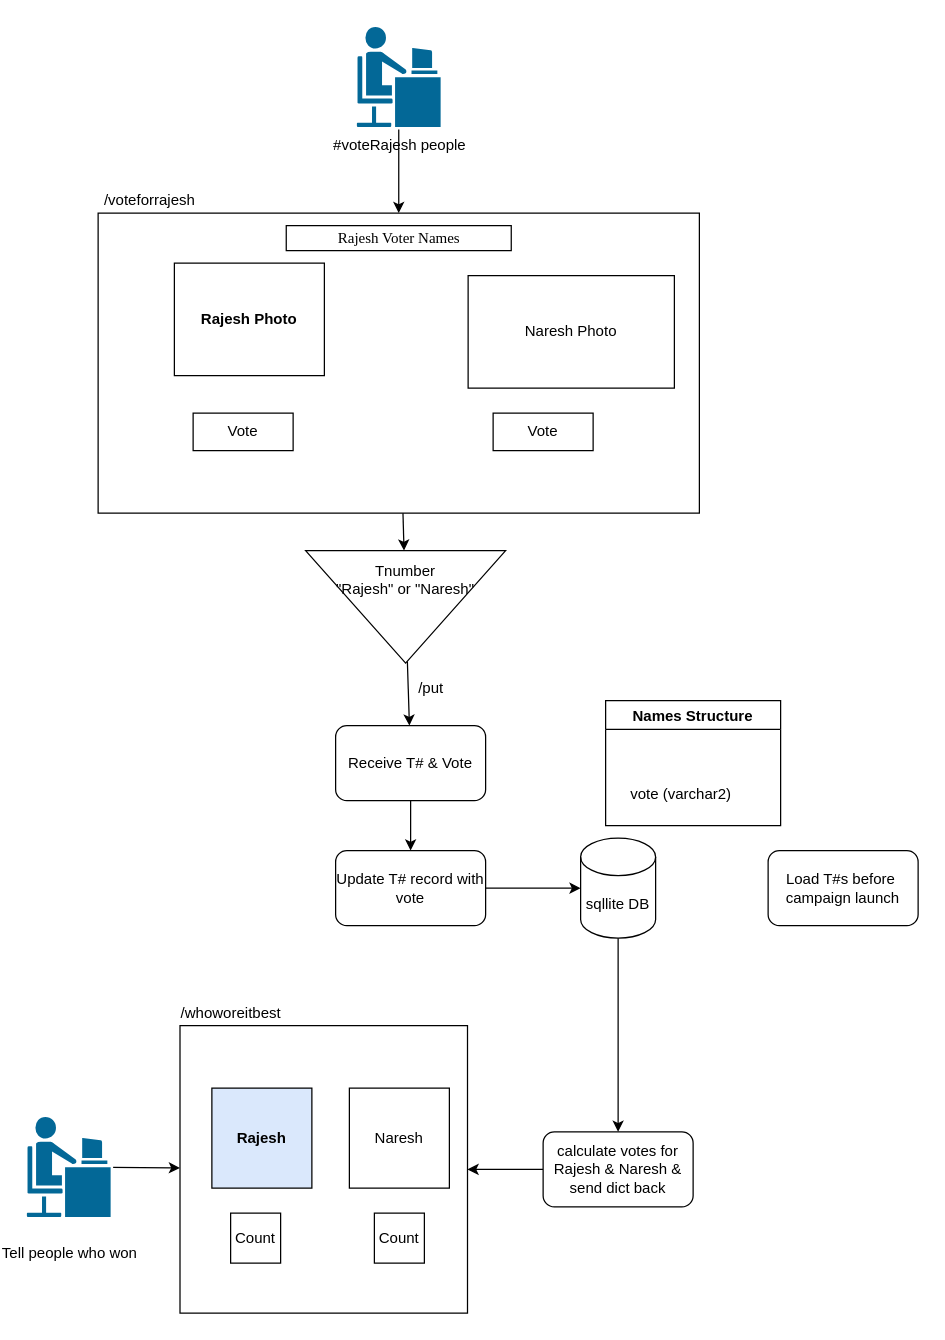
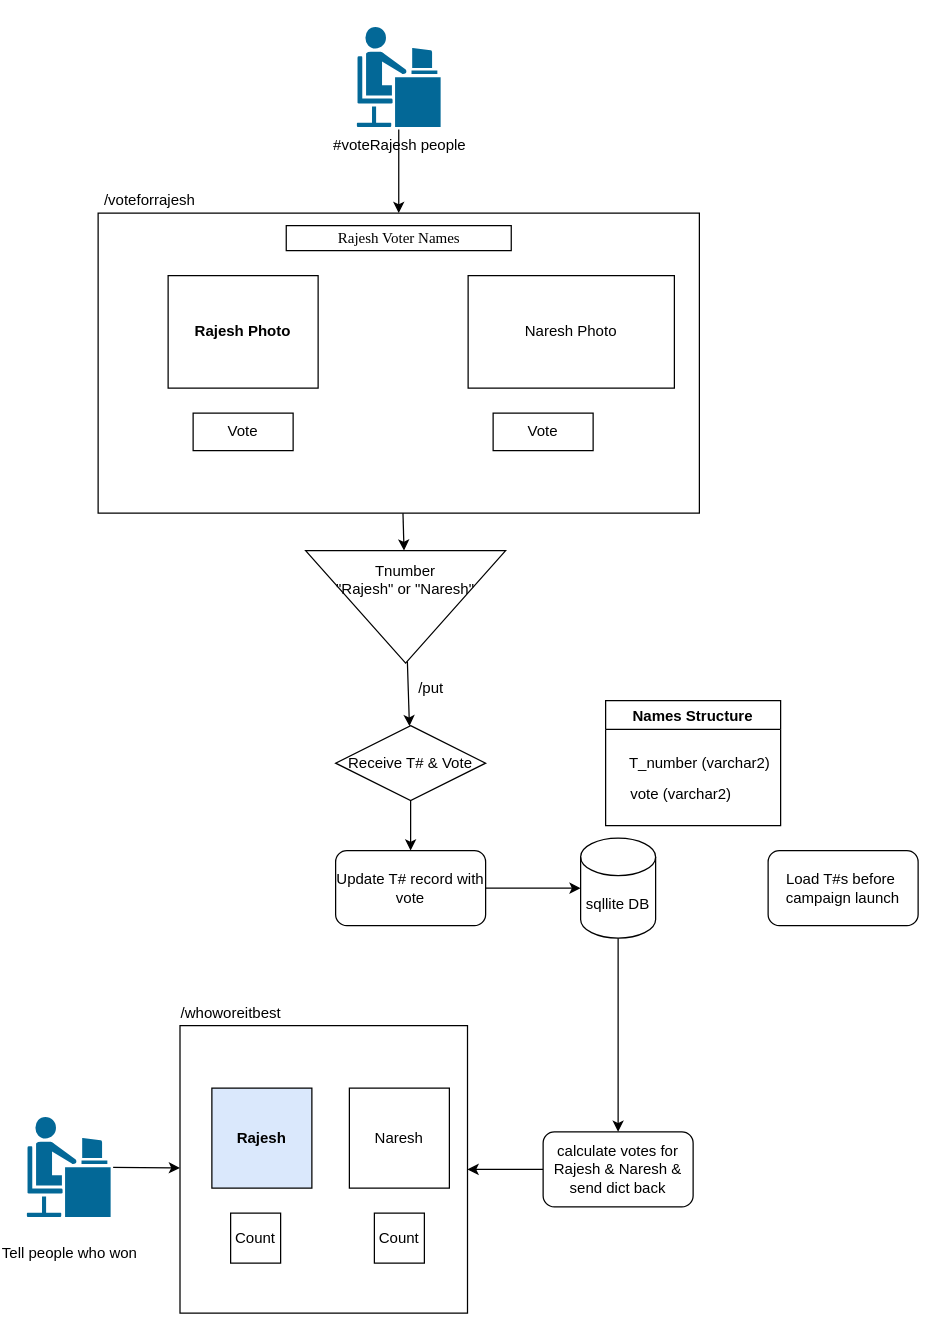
- <mxCell id="6" value="&lt;b&gt;Rajesh Photo&lt;/b&gt;" style="rounded=0;whiteSpace=wrap;html=1;" vertex="1" parent="1"><mxGeometry x="139" y="210" width="120" height="90" as="geometry" /></mxCell>
+ <mxCell id="6" value="&lt;b&gt;Rajesh Photo&lt;/b&gt;" style="rounded=0;whiteSpace=wrap;html=1;" vertex="1" parent="1"><mxGeometry x="134" y="220" width="120" height="90" as="geometry" /></mxCell>
- <mxCell id="13" value="Receive T# &amp;amp; Vote" style="rounded=1;whiteSpace=wrap;html=1;" vertex="1" parent="1"><mxGeometry x="268" y="580" width="120" height="60" as="geometry" /></mxCell>
+ <mxCell id="13" value="Receive T# &amp;amp; Vote" style="rhombus;whiteSpace=wrap;html=1;" vertex="1" parent="1"><mxGeometry x="268" y="580" width="120" height="60" as="geometry" /></mxCell>
+ <mxCell id="20" value="T_number (varchar2)" style="text;html=1;align=center;verticalAlign=middle;resizable=0;points=[];autosize=1;strokeColor=none;fillColor=none;" vertex="1" parent="18"><mxGeometry x="10" y="40" width="130" height="20" as="geometry" /></mxCell>
